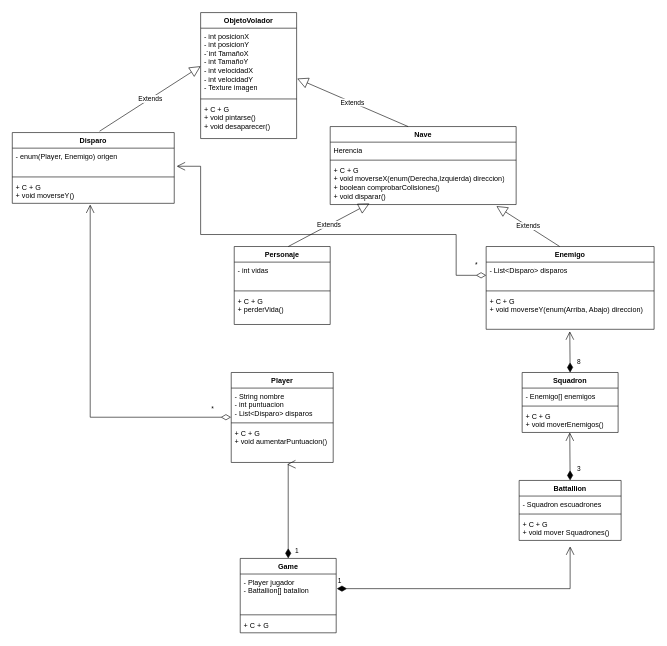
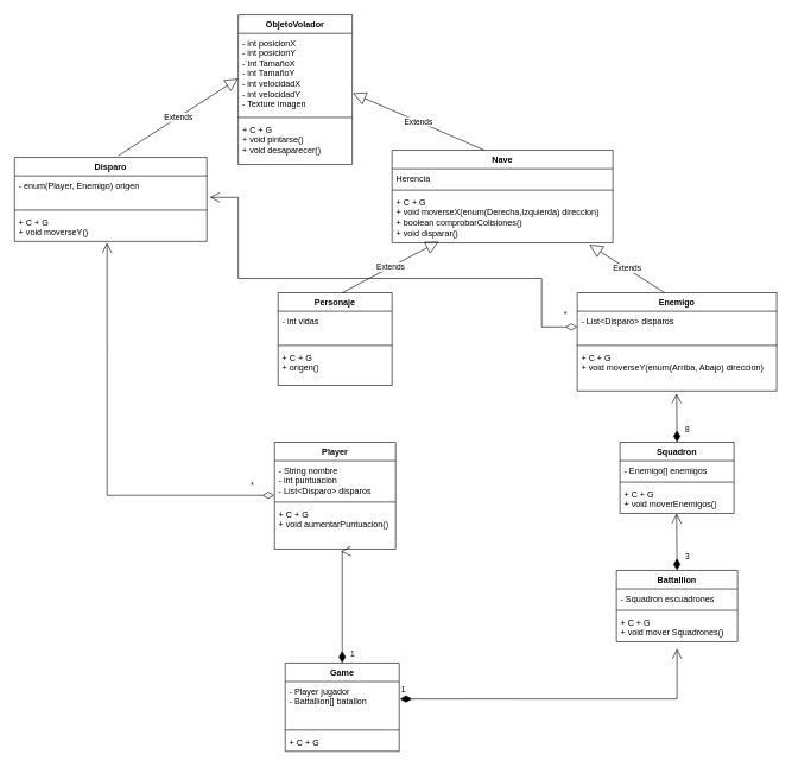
- <mxCell id="17" value="+ C + G&lt;div&gt;+ perderVida()&lt;/div&gt;" style="text;strokeColor=none;fillColor=none;align=left;verticalAlign=top;spacingLeft=4;spacingRight=4;overflow=hidden;rotatable=0;points=[[0,0.5],[1,0.5]];portConstraint=eastwest;whiteSpace=wrap;html=1;" parent="14" vertex="1"><mxGeometry y="78" width="160" height="52" as="geometry" /></mxCell>
+ <mxCell id="17" value="+ C + G&lt;div&gt;+ origen()&lt;/div&gt;" style="text;strokeColor=none;fillColor=none;align=left;verticalAlign=top;spacingLeft=4;spacingRight=4;overflow=hidden;rotatable=0;points=[[0,0.5],[1,0.5]];portConstraint=eastwest;whiteSpace=wrap;html=1;" parent="14" vertex="1"><mxGeometry y="78" width="160" height="52" as="geometry" /></mxCell>
